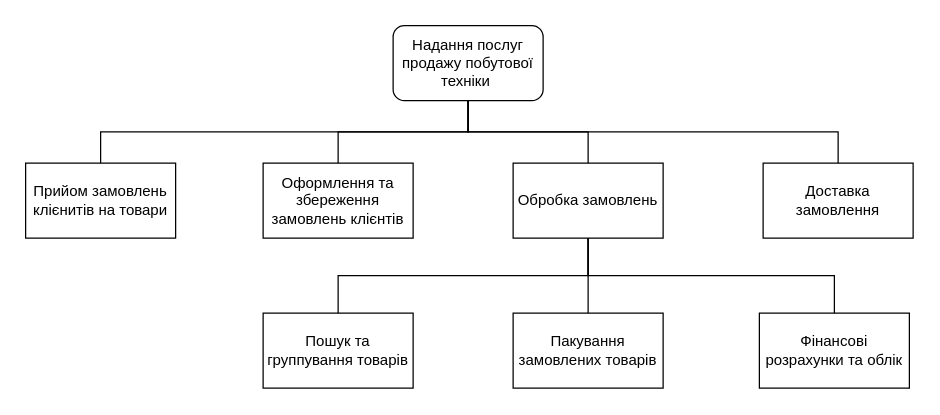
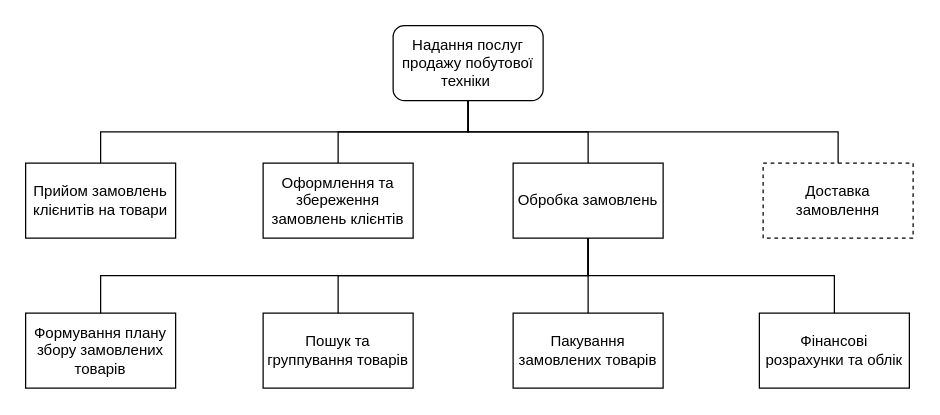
- <mxCell id="6" value="Доставка замовлення" style="rounded=0;whiteSpace=wrap;html=1;" vertex="1" parent="1"><mxGeometry x="610" y="130" width="120" height="60" as="geometry" /></mxCell>
+ <mxCell id="6" value="Доставка замовлення" style="rounded=0;whiteSpace=wrap;html=1;dashed=1;" vertex="1" parent="1"><mxGeometry x="610" y="130" width="120" height="60" as="geometry" /></mxCell>
+ <mxCell id="15" value="" style="endArrow=none;html=1;rounded=0;entryX=0.5;entryY=1;entryDx=0;entryDy=0;exitX=0.5;exitY=0;exitDx=0;exitDy=0;edgeStyle=orthogonalEdgeStyle;" edge="1" parent="1" source="11" target="5"><mxGeometry width="50" height="50" relative="1" as="geometry"><mxPoint x="100" y="260" as="sourcePoint" /><mxPoint x="150" y="210" as="targetPoint" /></mxGeometry></mxCell>
+ <mxCell id="11" value="Формування плану збору замовлених товарів" style="rounded=0;whiteSpace=wrap;html=1;" vertex="1" parent="1"><mxGeometry x="20" y="250" width="120" height="60" as="geometry" /></mxCell>
